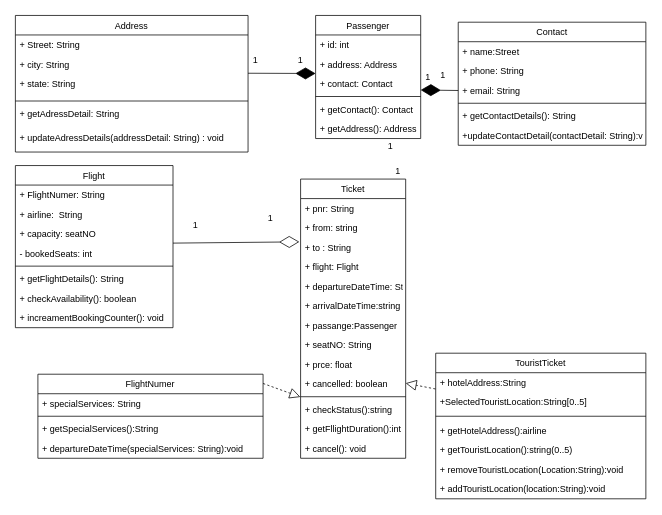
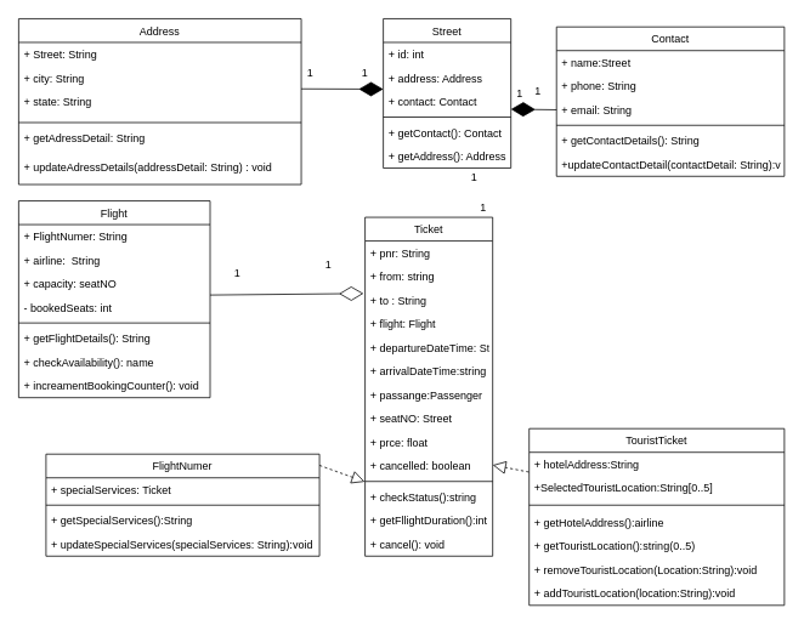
- <mxCell id="18" value="Passenger" style="swimlane;fontStyle=0;childLayout=stackLayout;horizontal=1;startSize=26;fillColor=none;horizontalStack=0;resizeParent=1;resizeParentMax=0;resizeLast=0;collapsible=1;marginBottom=0;strokeColor=#000000;" vertex="1" parent="1" treatAsSingle="0"><mxGeometry x="420" y="20" width="140" height="164" as="geometry" /></mxCell>
+ <mxCell id="18" value="Street" style="swimlane;fontStyle=0;childLayout=stackLayout;horizontal=1;startSize=26;fillColor=none;horizontalStack=0;resizeParent=1;resizeParentMax=0;resizeLast=0;collapsible=1;marginBottom=0;strokeColor=#000000;" vertex="1" parent="1" treatAsSingle="0"><mxGeometry x="420" y="20" width="140" height="164" as="geometry" /></mxCell>
- <mxCell id="16" value="+ checkAvailability(): boolean" style="text;strokeColor=none;fillColor=none;align=left;verticalAlign=top;spacingLeft=4;spacingRight=4;overflow=hidden;rotatable=0;points=[[0,0.5],[1,0.5]];portConstraint=eastwest;" vertex="1" parent="9"><mxGeometry y="164" width="210" height="26" as="geometry" /></mxCell>
+ <mxCell id="16" value="+ checkAvailability(): name" style="text;strokeColor=none;fillColor=none;align=left;verticalAlign=top;spacingLeft=4;spacingRight=4;overflow=hidden;rotatable=0;points=[[0,0.5],[1,0.5]];portConstraint=eastwest;" vertex="1" parent="9"><mxGeometry y="164" width="210" height="26" as="geometry" /></mxCell>
- <mxCell id="41" value="+ seatNO: String" style="text;strokeColor=none;fillColor=none;align=left;verticalAlign=top;spacingLeft=4;spacingRight=4;overflow=hidden;rotatable=0;points=[[0,0.5],[1,0.5]];portConstraint=eastwest;" vertex="1" parent="33"><mxGeometry y="208" width="140" height="26" as="geometry" /></mxCell>
+ <mxCell id="41" value="+ seatNO: Street" style="text;strokeColor=none;fillColor=none;align=left;verticalAlign=top;spacingLeft=4;spacingRight=4;overflow=hidden;rotatable=0;points=[[0,0.5],[1,0.5]];portConstraint=eastwest;" vertex="1" parent="33"><mxGeometry y="208" width="140" height="26" as="geometry" /></mxCell>
- <mxCell id="50" value="+ specialServices: String" style="text;strokeColor=none;fillColor=none;align=left;verticalAlign=top;spacingLeft=4;spacingRight=4;overflow=hidden;rotatable=0;points=[[0,0.5],[1,0.5]];portConstraint=eastwest;" vertex="1" parent="49"><mxGeometry y="26" width="300" height="26" as="geometry" /></mxCell>
+ <mxCell id="50" value="+ specialServices: Ticket" style="text;strokeColor=none;fillColor=none;align=left;verticalAlign=top;spacingLeft=4;spacingRight=4;overflow=hidden;rotatable=0;points=[[0,0.5],[1,0.5]];portConstraint=eastwest;" vertex="1" parent="49"><mxGeometry y="26" width="300" height="26" as="geometry" /></mxCell>
- <mxCell id="53" value="+ departureDateTime(specialServices: String):void" style="text;strokeColor=none;fillColor=none;align=left;verticalAlign=top;spacingLeft=4;spacingRight=4;overflow=hidden;rotatable=0;points=[[0,0.5],[1,0.5]];portConstraint=eastwest;" vertex="1" parent="49"><mxGeometry y="86" width="300" height="26" as="geometry" /></mxCell>
+ <mxCell id="53" value="+ updateSpecialServices(specialServices: String):void" style="text;strokeColor=none;fillColor=none;align=left;verticalAlign=top;spacingLeft=4;spacingRight=4;overflow=hidden;rotatable=0;points=[[0,0.5],[1,0.5]];portConstraint=eastwest;" vertex="1" parent="49"><mxGeometry y="86" width="300" height="26" as="geometry" /></mxCell>
